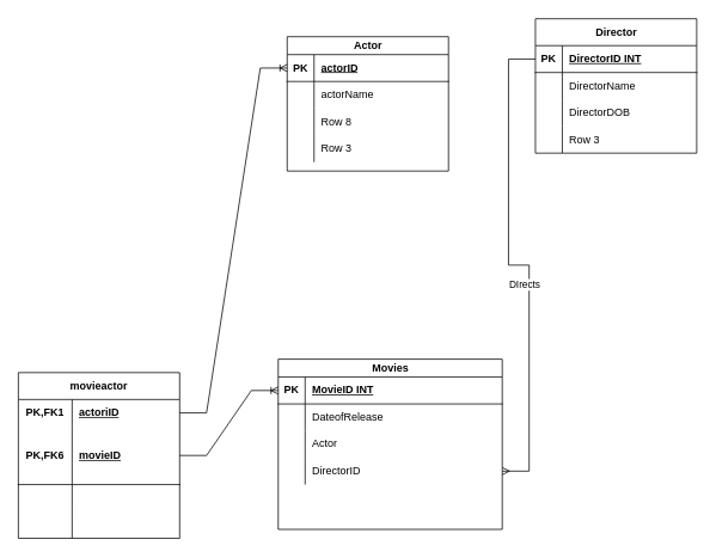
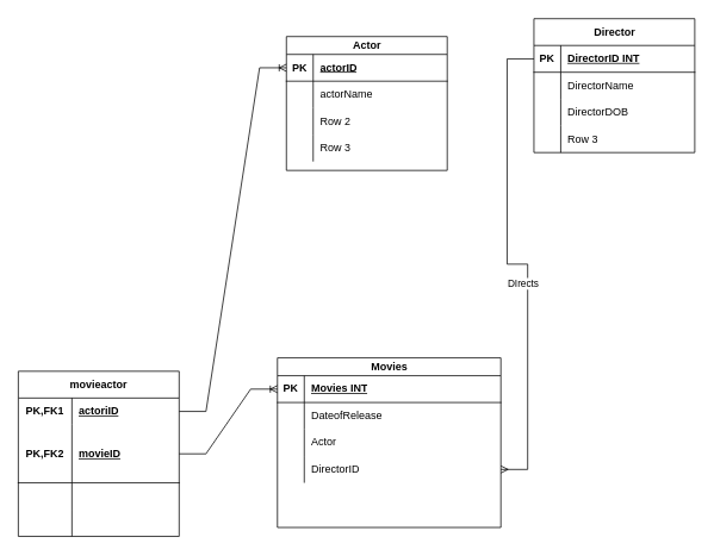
- <mxCell id="37" value="Row 8" style="shape=partialRectangle;connectable=0;fillColor=none;top=0;left=0;bottom=0;right=0;align=left;spacingLeft=6;overflow=hidden;whiteSpace=wrap;html=1;" vertex="1" parent="35"><mxGeometry x="30" width="150" height="30" as="geometry"><mxRectangle width="150" height="30" as="alternateBounds" /></mxGeometry></mxCell>
+ <mxCell id="37" value="Row 2" style="shape=partialRectangle;connectable=0;fillColor=none;top=0;left=0;bottom=0;right=0;align=left;spacingLeft=6;overflow=hidden;whiteSpace=wrap;html=1;" vertex="1" parent="35"><mxGeometry x="30" width="150" height="30" as="geometry"><mxRectangle width="150" height="30" as="alternateBounds" /></mxGeometry></mxCell>
- <mxCell id="5" value="MovieID INT" style="shape=partialRectangle;connectable=0;fillColor=none;top=0;left=0;bottom=0;right=0;align=left;spacingLeft=6;fontStyle=5;overflow=hidden;whiteSpace=wrap;html=1;" vertex="1" parent="3"><mxGeometry x="30" width="220" height="30" as="geometry"><mxRectangle width="220" height="30" as="alternateBounds" /></mxGeometry></mxCell>
+ <mxCell id="5" value="Movies INT" style="shape=partialRectangle;connectable=0;fillColor=none;top=0;left=0;bottom=0;right=0;align=left;spacingLeft=6;fontStyle=5;overflow=hidden;whiteSpace=wrap;html=1;" vertex="1" parent="3"><mxGeometry x="30" width="220" height="30" as="geometry"><mxRectangle width="220" height="30" as="alternateBounds" /></mxGeometry></mxCell>
- <mxCell id="46" value="PK,FK6" style="shape=partialRectangle;connectable=0;fillColor=none;top=0;left=0;bottom=0;right=0;fontStyle=1;overflow=hidden;html=1;whiteSpace=wrap;" vertex="1" parent="45"><mxGeometry width="60" height="65" as="geometry"><mxRectangle width="60" height="65" as="alternateBounds" /></mxGeometry></mxCell>
+ <mxCell id="46" value="PK,FK2" style="shape=partialRectangle;connectable=0;fillColor=none;top=0;left=0;bottom=0;right=0;fontStyle=1;overflow=hidden;html=1;whiteSpace=wrap;" vertex="1" parent="45"><mxGeometry width="60" height="65" as="geometry"><mxRectangle width="60" height="65" as="alternateBounds" /></mxGeometry></mxCell>
